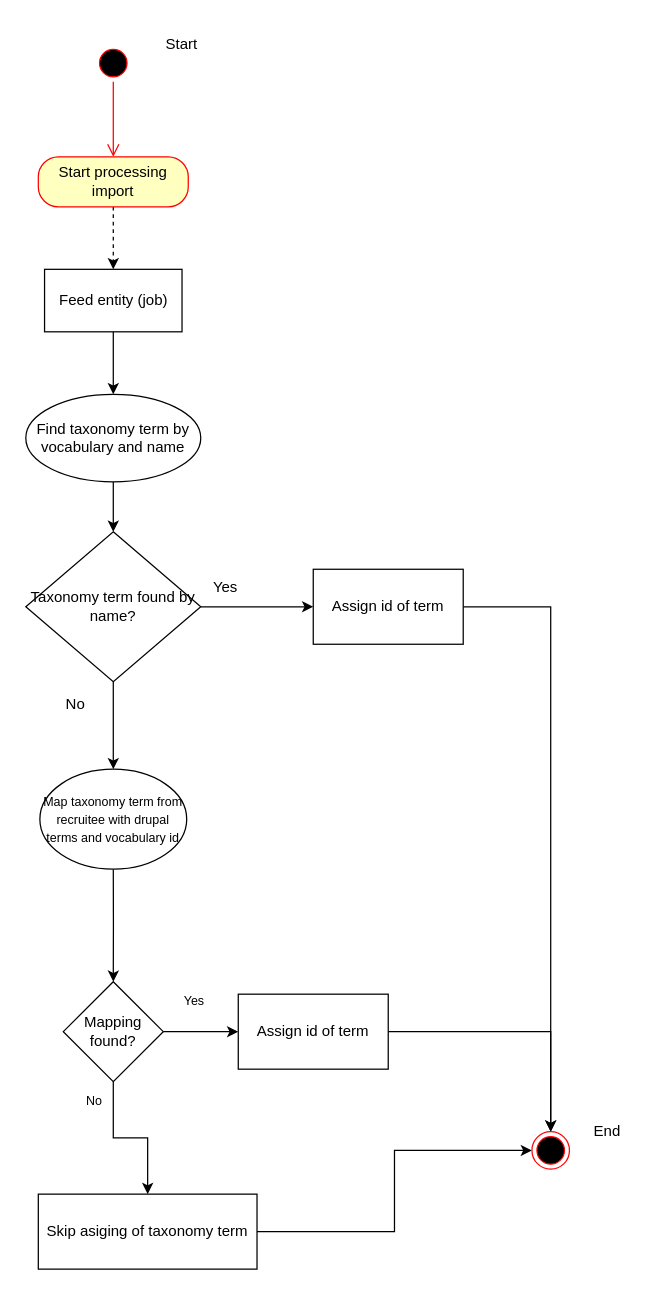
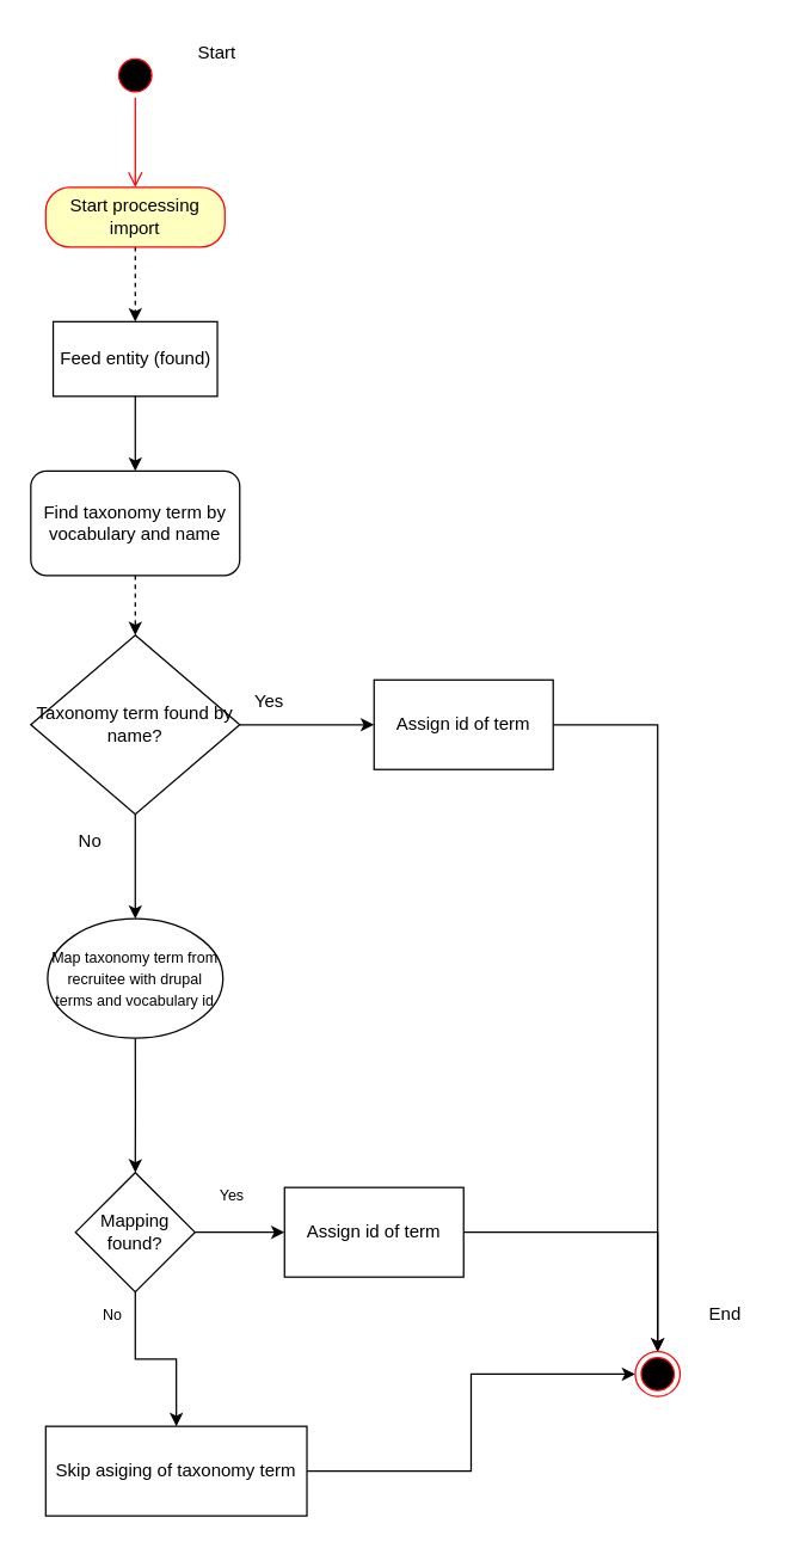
- <mxCell id="8" value="Feed entity (job)" style="html=1;" vertex="1" parent="1"><mxGeometry x="35" y="215" width="110" height="50" as="geometry" /></mxCell>
+ <mxCell id="8" value="Feed entity (found)" style="html=1;" vertex="1" parent="1"><mxGeometry x="35" y="215" width="110" height="50" as="geometry" /></mxCell>
- <mxCell id="10" value="Find taxonomy term by vocabulary and name" style="ellipse;whiteSpace=wrap;html=1;" vertex="1" parent="1"><mxGeometry x="20" y="315" width="140" height="70" as="geometry" /></mxCell>
+ <mxCell id="10" value="Find taxonomy term by vocabulary and name" style="whiteSpace=wrap;html=1;rounded=1;" vertex="1" parent="1"><mxGeometry x="20" y="315" width="140" height="70" as="geometry" /></mxCell>
- <mxCell id="9" value="" style="edgeStyle=orthogonalEdgeStyle;rounded=0;orthogonalLoop=1;jettySize=auto;html=1;" edge="1" parent="1" source="10" target="13"><mxGeometry relative="1" as="geometry" /></mxCell>
+ <mxCell id="9" value="" style="edgeStyle=orthogonalEdgeStyle;rounded=0;orthogonalLoop=1;jettySize=auto;html=1;dashed=1;" edge="1" parent="1" source="10" target="13"><mxGeometry relative="1" as="geometry" /></mxCell>
- <mxCell id="27" value="End" style="text;html=1;align=center;verticalAlign=middle;resizable=0;points=[];autosize=1;strokeColor=none;fillColor=none;" vertex="1" parent="1"><mxGeometry x="465" y="895" width="40" height="20" as="geometry" /></mxCell>
+ <mxCell id="27" value="End" style="text;html=1;align=center;verticalAlign=middle;resizable=0;points=[];autosize=1;strokeColor=none;fillColor=none;" vertex="1" parent="1"><mxGeometry x="465" y="870" width="40" height="20" as="geometry" /></mxCell>
